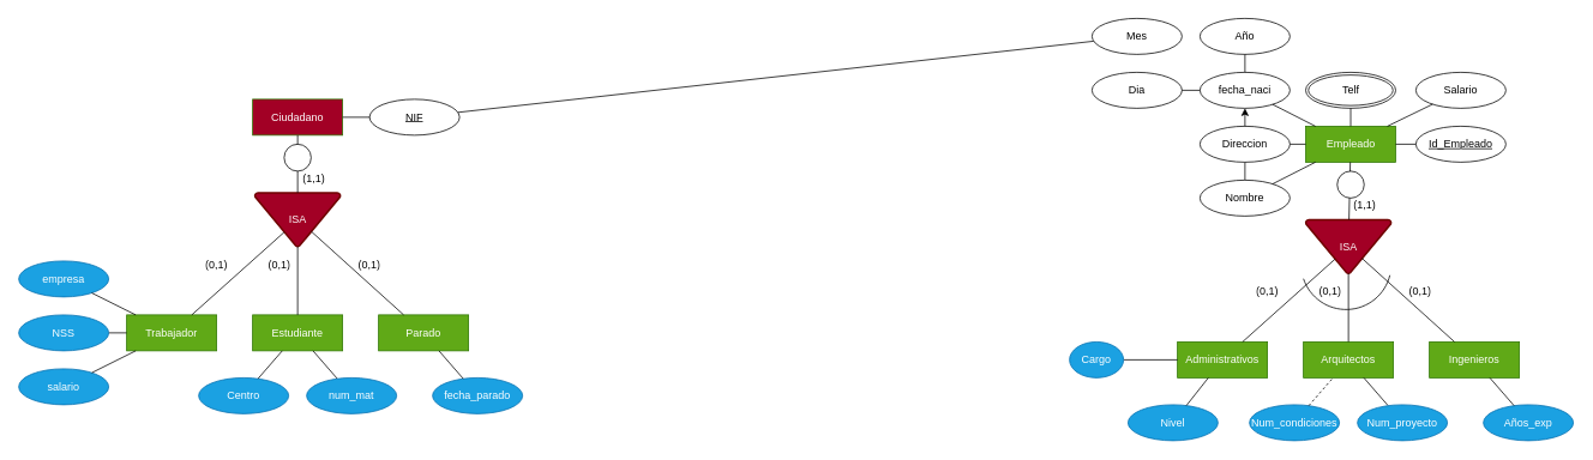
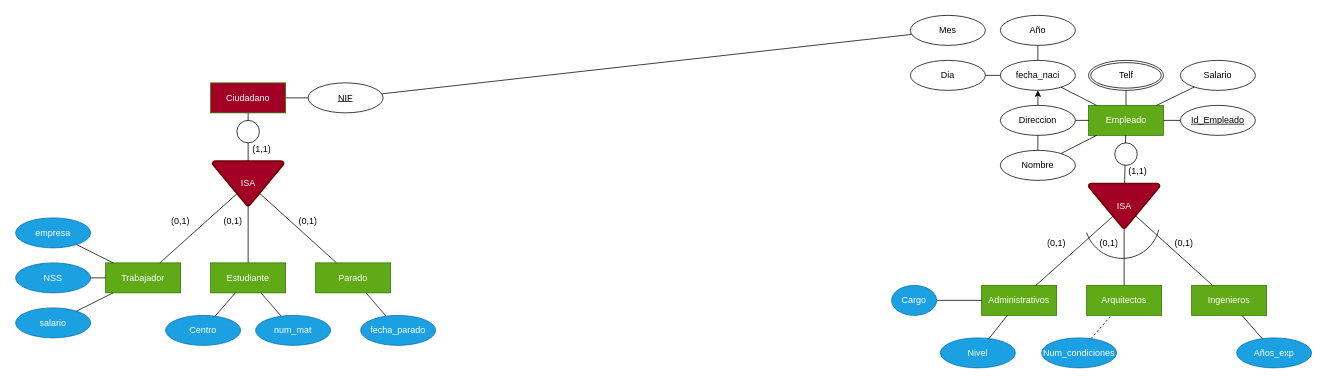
- <mxCell id="43" value="" style="endArrow=none;html=1;rounded=0;" parent="1" source="47" target="32" edge="1"><mxGeometry relative="1" as="geometry"><mxPoint x="1541.741" y="451.087" as="sourcePoint" /><mxPoint x="1608" y="320" as="targetPoint" /></mxGeometry></mxCell>
- <mxCell id="47" value="Num_proyecto" style="ellipse;whiteSpace=wrap;html=1;align=center;fillColor=#1ba1e2;fontColor=#ffffff;strokeColor=#006EAF;" parent="1" vertex="1"><mxGeometry x="1508" y="450" width="100" height="40" as="geometry" /></mxCell>
